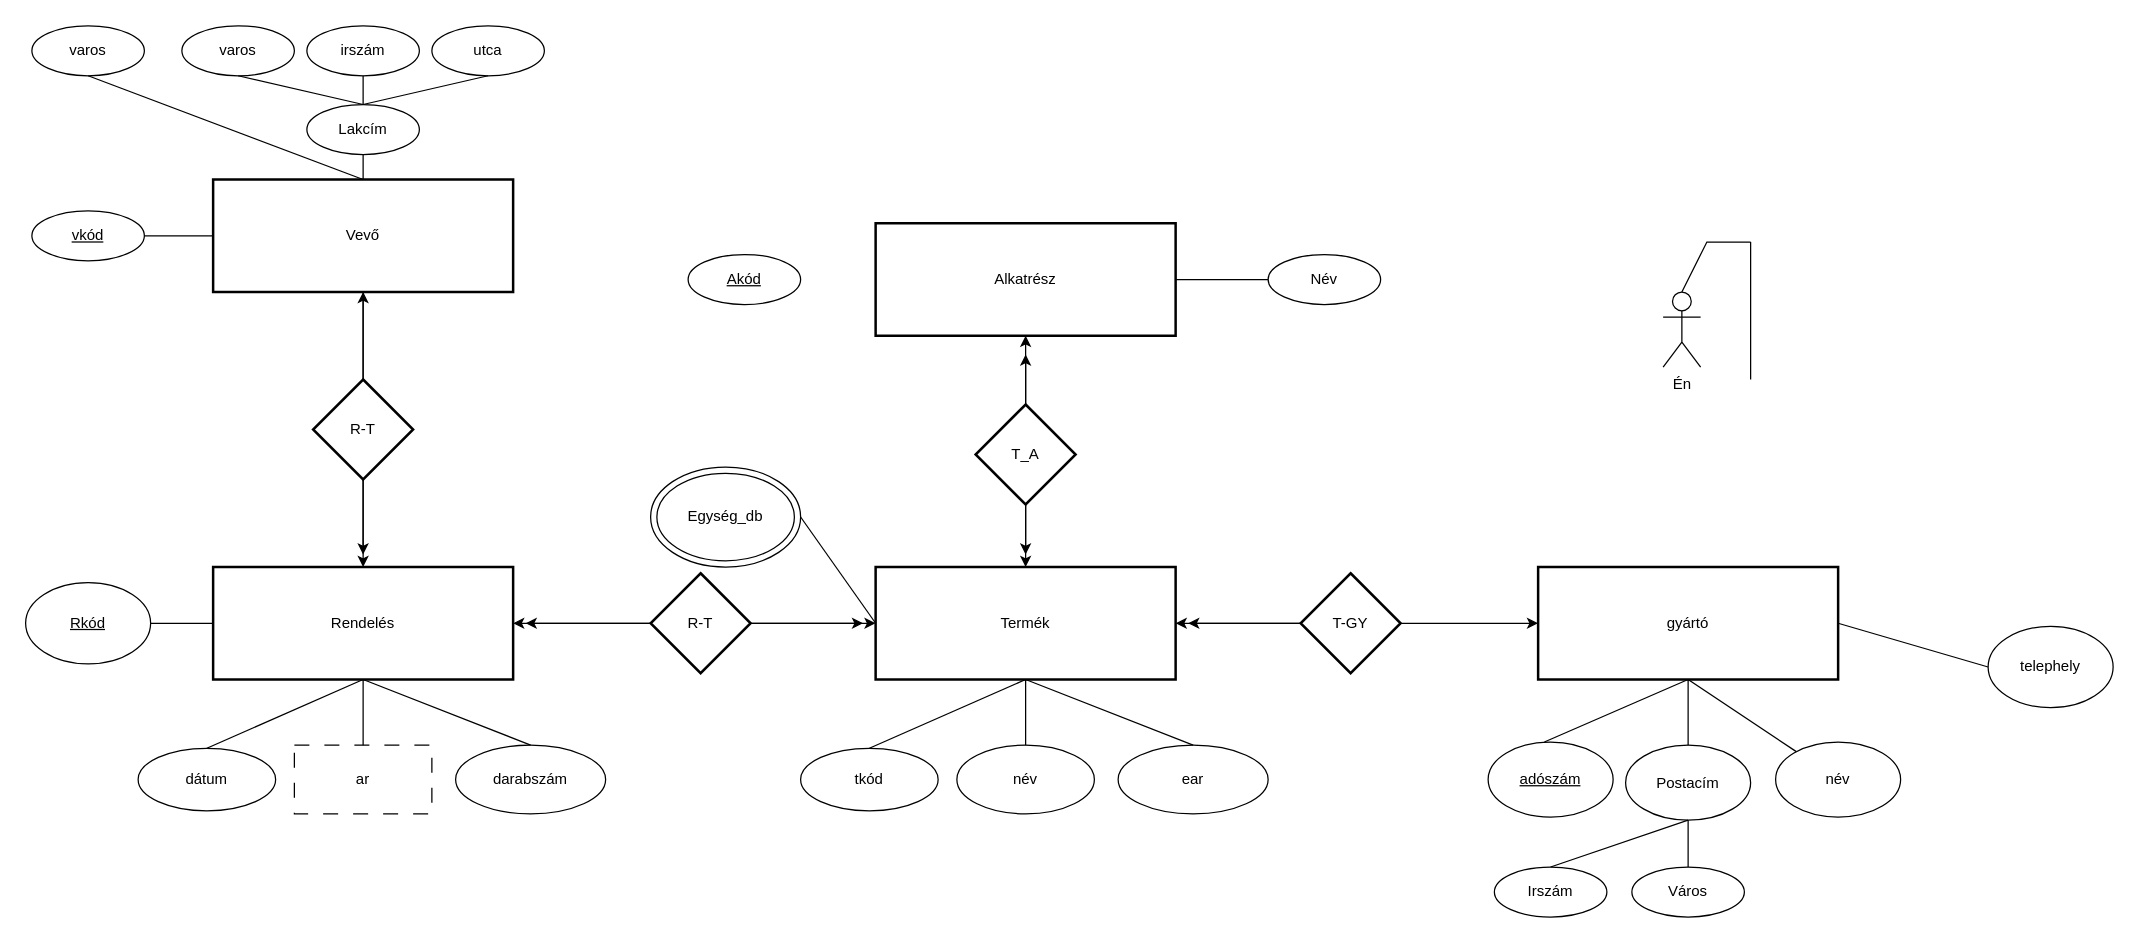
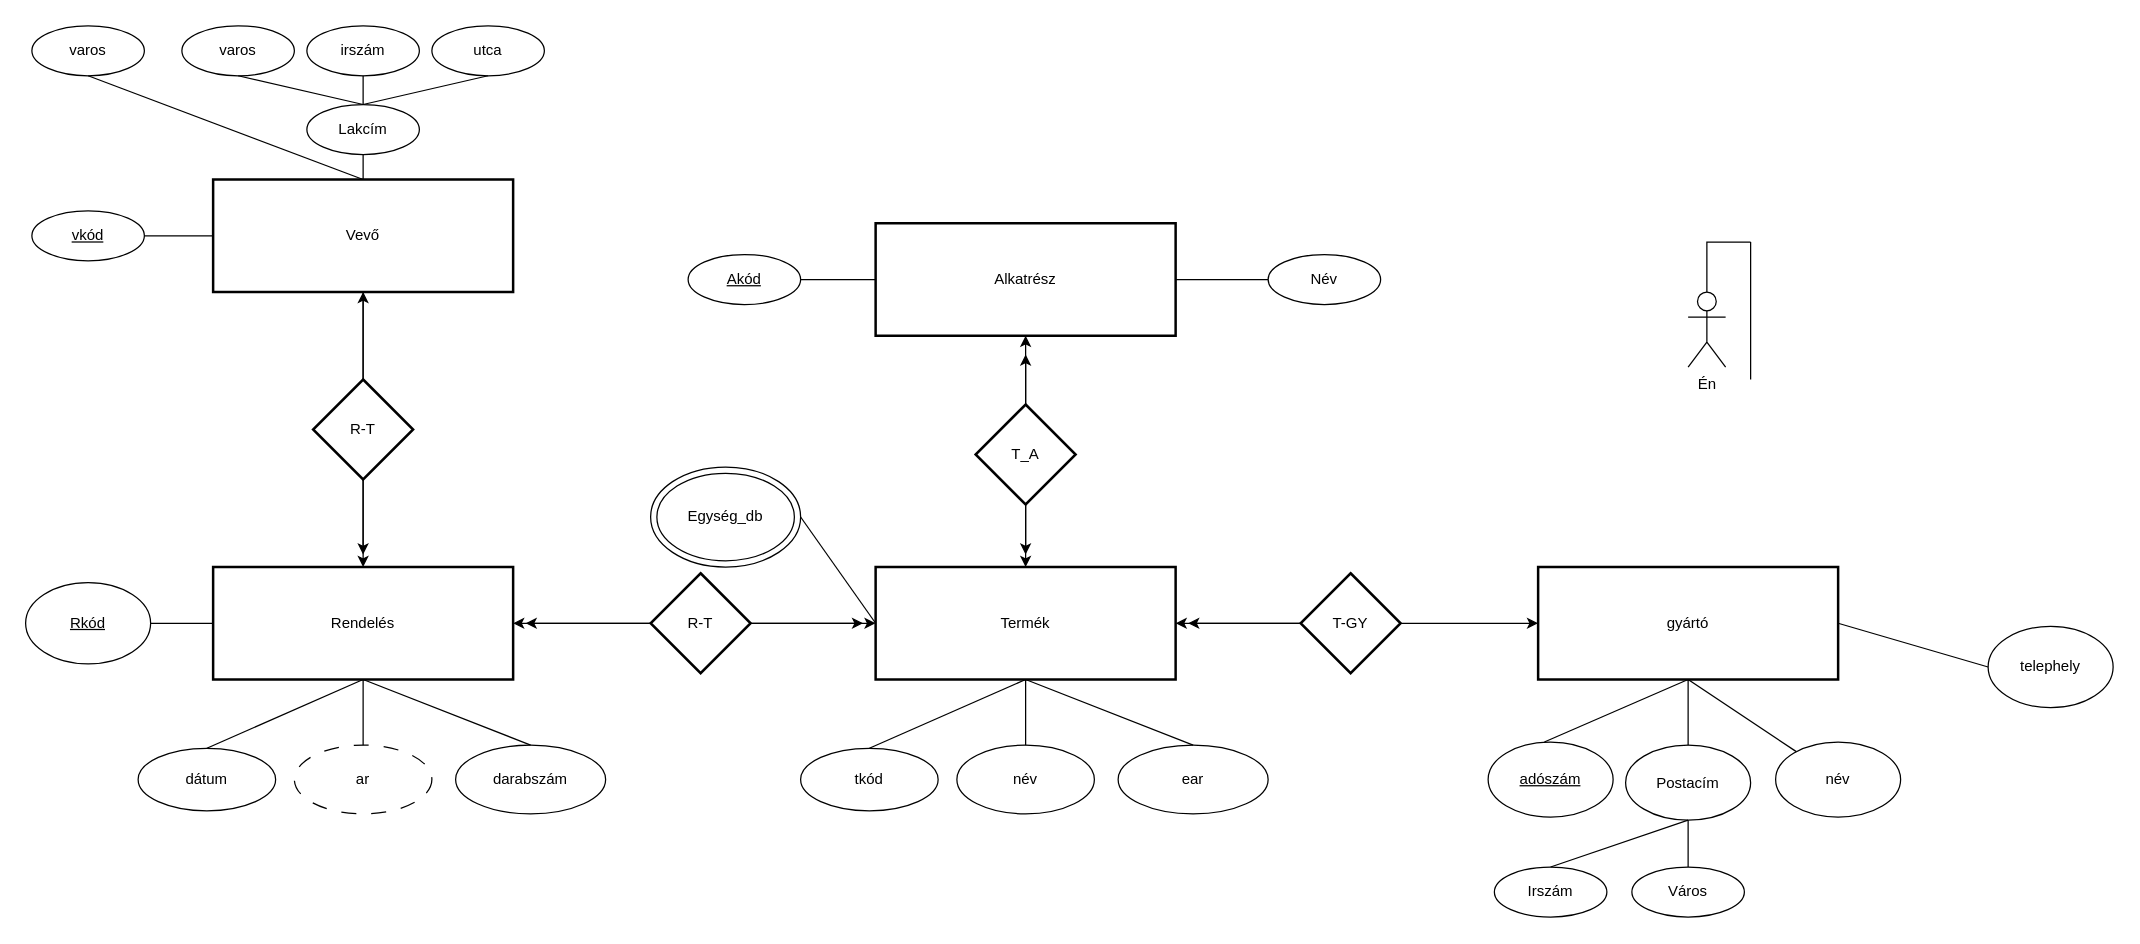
+ <mxCell id="38" value="" style="endArrow=none;html=1;rounded=0;entryX=0;entryY=0.5;entryDx=0;entryDy=0;exitX=1;exitY=0.5;exitDx=0;exitDy=0;" edge="1" parent="1" source="36" target="32"><mxGeometry width="50" height="50" relative="1" as="geometry"><mxPoint x="1120" y="483" as="sourcePoint" /><mxPoint x="1170" y="433" as="targetPoint" /></mxGeometry></mxCell>
- <mxCell id="39" value="Én" style="shape=umlActor;verticalLabelPosition=bottom;verticalAlign=top;html=1;outlineConnect=0;" vertex="1" parent="1"><mxGeometry x="1330" y="233" width="30" height="60" as="geometry" /></mxCell>
+ <mxCell id="39" value="Én" style="shape=umlActor;verticalLabelPosition=bottom;verticalAlign=top;html=1;outlineConnect=0;" vertex="1" parent="1"><mxGeometry x="1350" y="233" width="30" height="60" as="geometry" /></mxCell>
- <mxCell id="48" value="&lt;div&gt;ar&lt;/div&gt;" style="whiteSpace=wrap;html=1;dashed=1;dashPattern=12 12;rounded=0;" vertex="1" parent="1"><mxGeometry x="235" y="595.5" width="110" height="55" as="geometry" /></mxCell>
+ <mxCell id="48" value="&lt;div&gt;ar&lt;/div&gt;" style="ellipse;whiteSpace=wrap;html=1;dashed=1;dashPattern=12 12;" vertex="1" parent="1"><mxGeometry x="235" y="595.5" width="110" height="55" as="geometry" /></mxCell>
